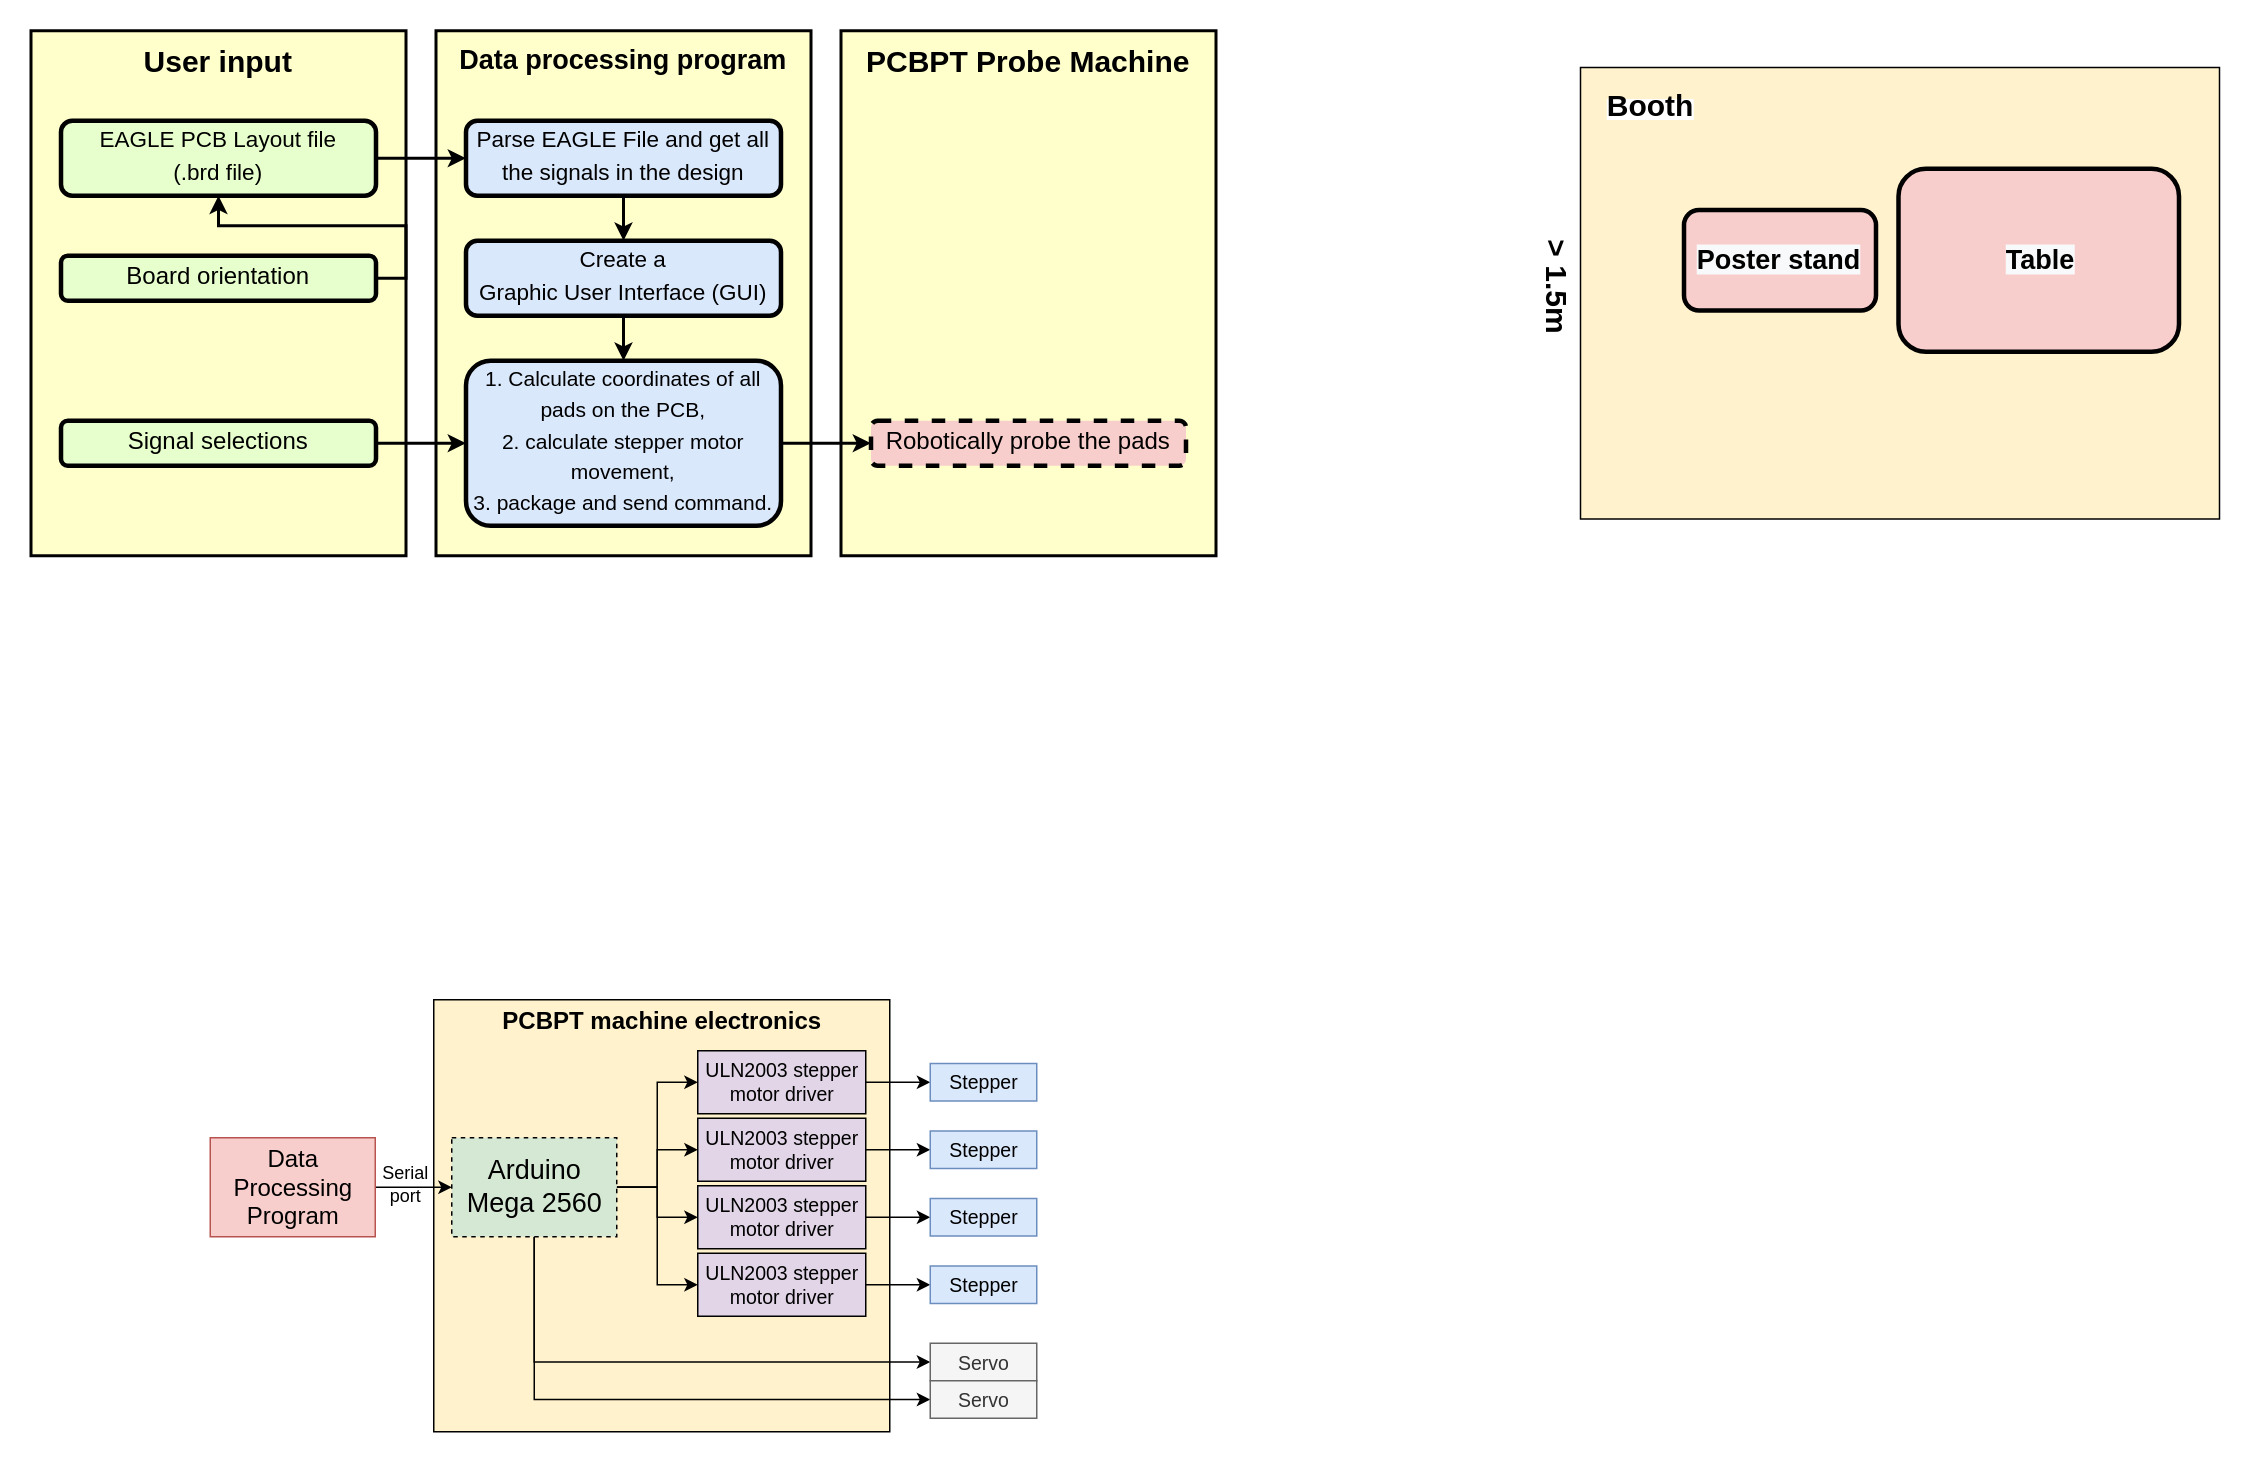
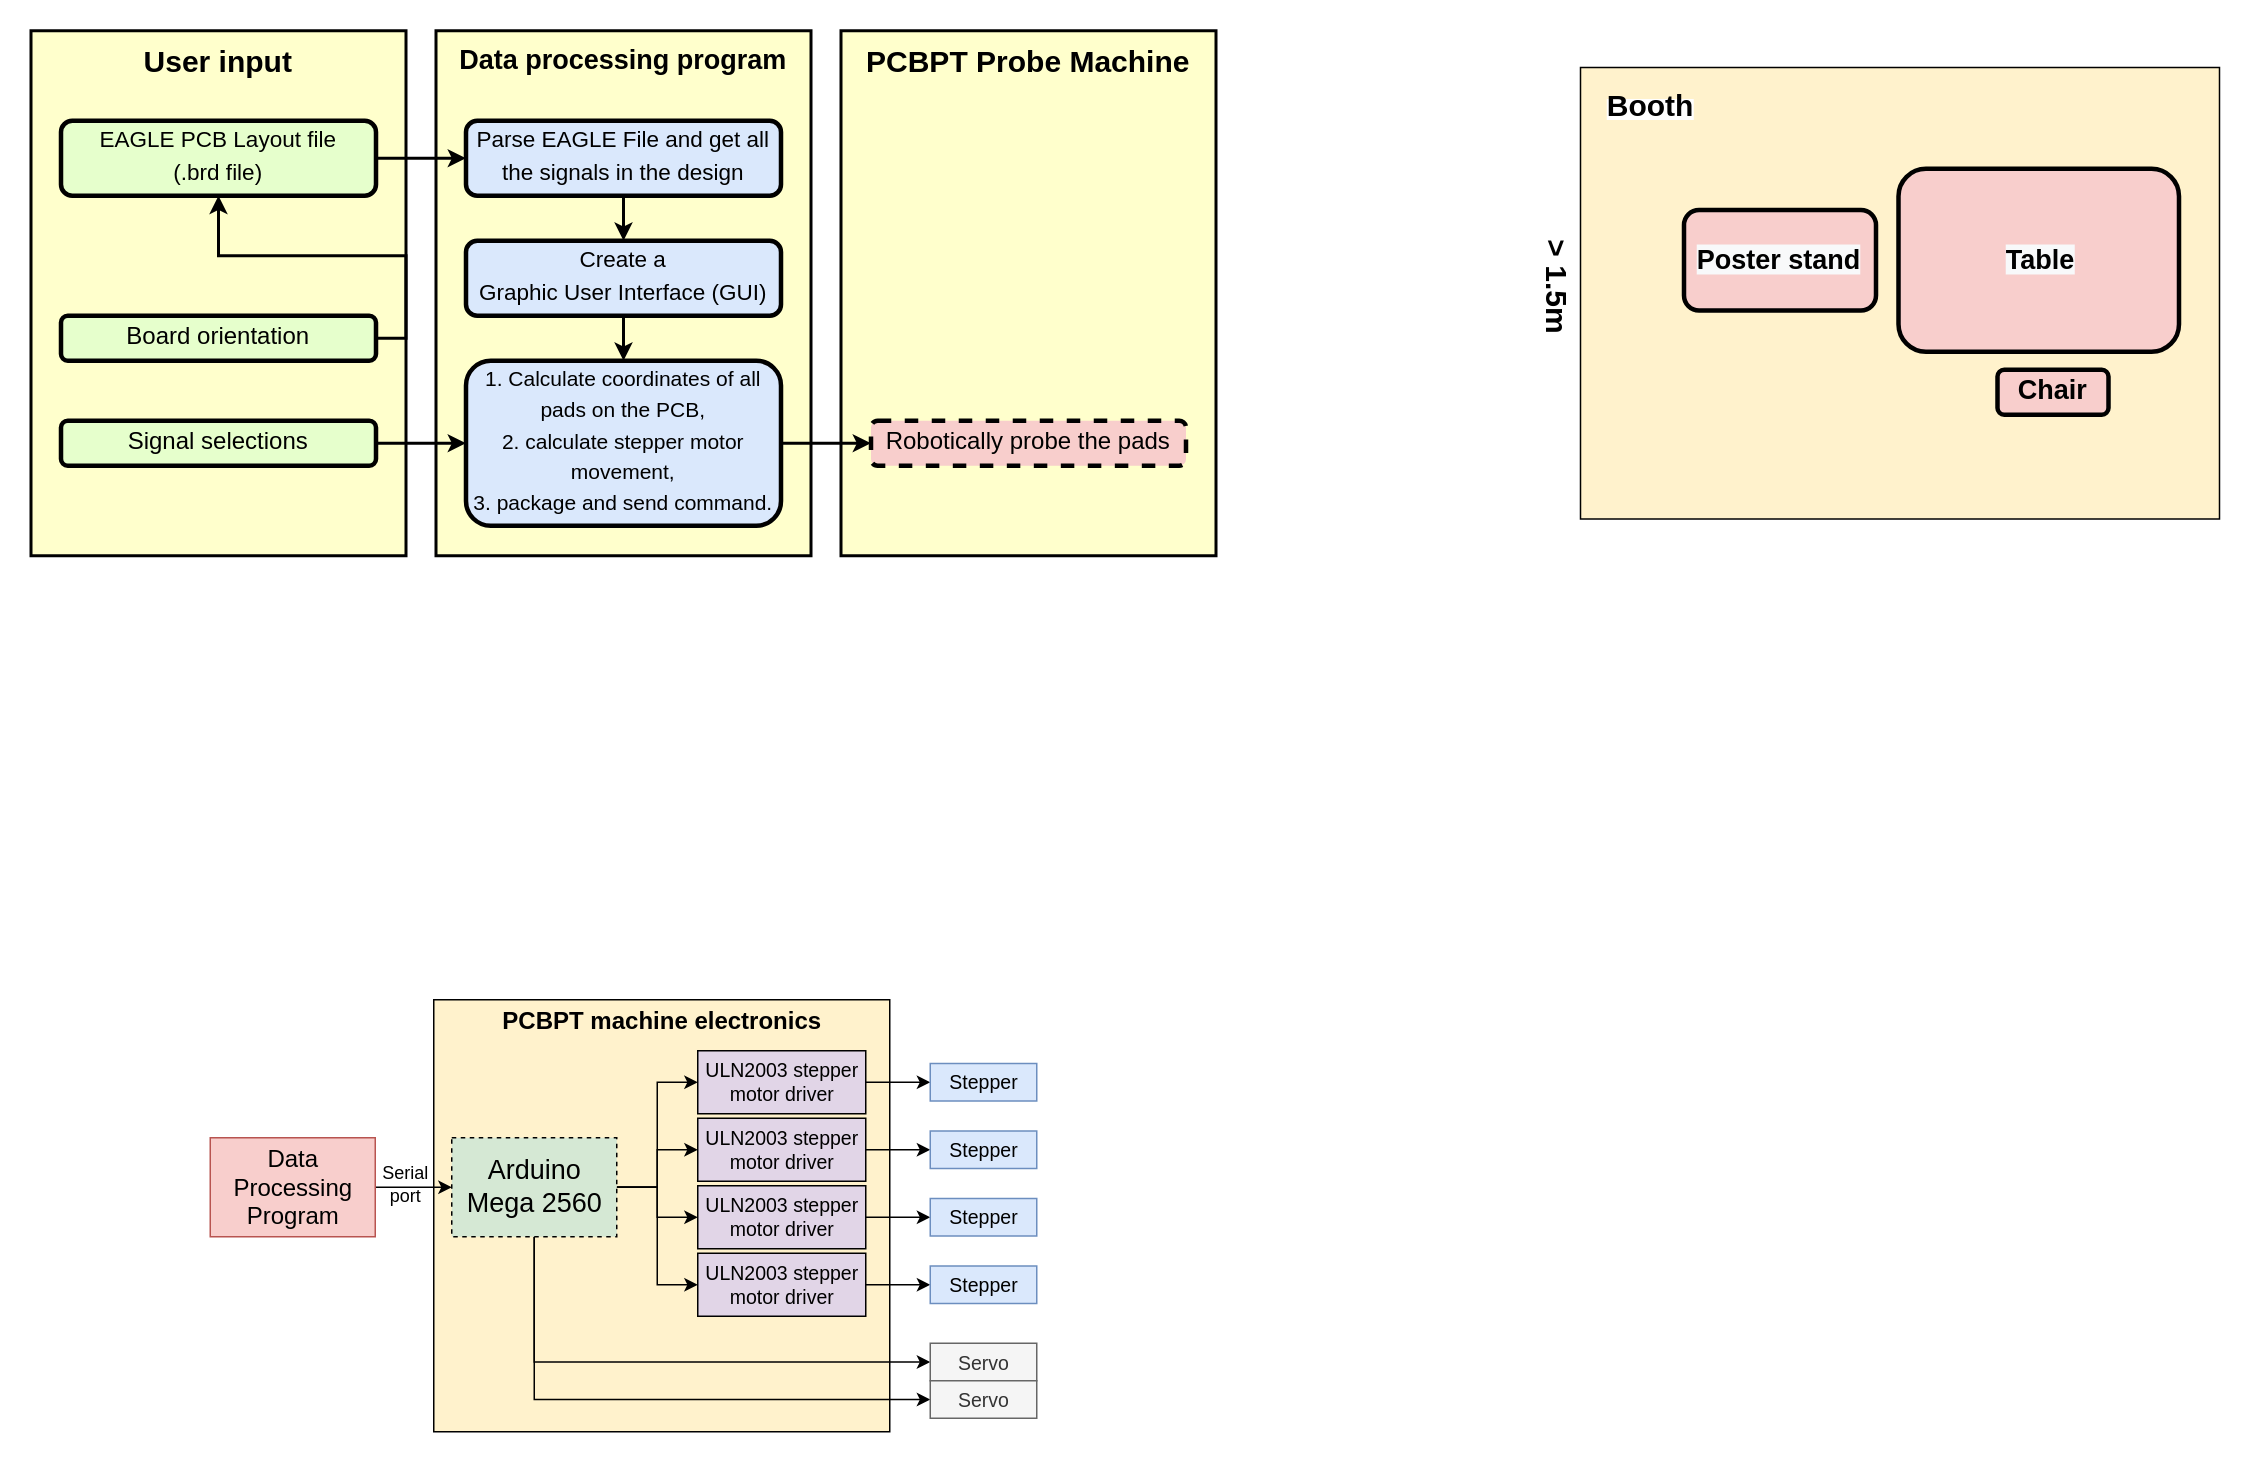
- <mxCell id="12" value="&lt;p style=&quot;margin: 4px 0px 0px&quot;&gt;&lt;font style=&quot;font-weight: normal ; font-size: 16px&quot;&gt;Board orientation&lt;/font&gt;&lt;/p&gt;" style="verticalAlign=middle;align=center;overflow=fill;fontSize=12;fontFamily=Helvetica;html=1;rounded=1;fontStyle=1;strokeWidth=3;fillColor=#E6FFCC" parent="1" vertex="1"><mxGeometry x="40" y="170" width="210" height="30" as="geometry" /></mxCell>
+ <mxCell id="12" value="&lt;p style=&quot;margin: 4px 0px 0px&quot;&gt;&lt;font style=&quot;font-weight: normal ; font-size: 16px&quot;&gt;Board orientation&lt;/font&gt;&lt;/p&gt;" style="verticalAlign=middle;align=center;overflow=fill;fontSize=12;fontFamily=Helvetica;html=1;rounded=1;fontStyle=1;strokeWidth=3;fillColor=#E6FFCC" parent="1" vertex="1"><mxGeometry x="40" y="210" width="210" height="30" as="geometry" /></mxCell>
+ <mxCell id="51" value="&lt;p style=&quot;margin: 4px 0px 0px&quot;&gt;&lt;span style=&quot;font-family: &amp;#34;helvetica&amp;#34; ; font-size: 18px&quot;&gt;Chair&lt;/span&gt;&lt;br&gt;&lt;/p&gt;" style="verticalAlign=middle;align=center;overflow=fill;fontSize=12;fontFamily=Helvetica;html=1;rounded=1;fontStyle=1;strokeWidth=3;fillColor=#f8cecc;" vertex="1" parent="1"><mxGeometry x="1331" y="246" width="74" height="30" as="geometry" /></mxCell>
